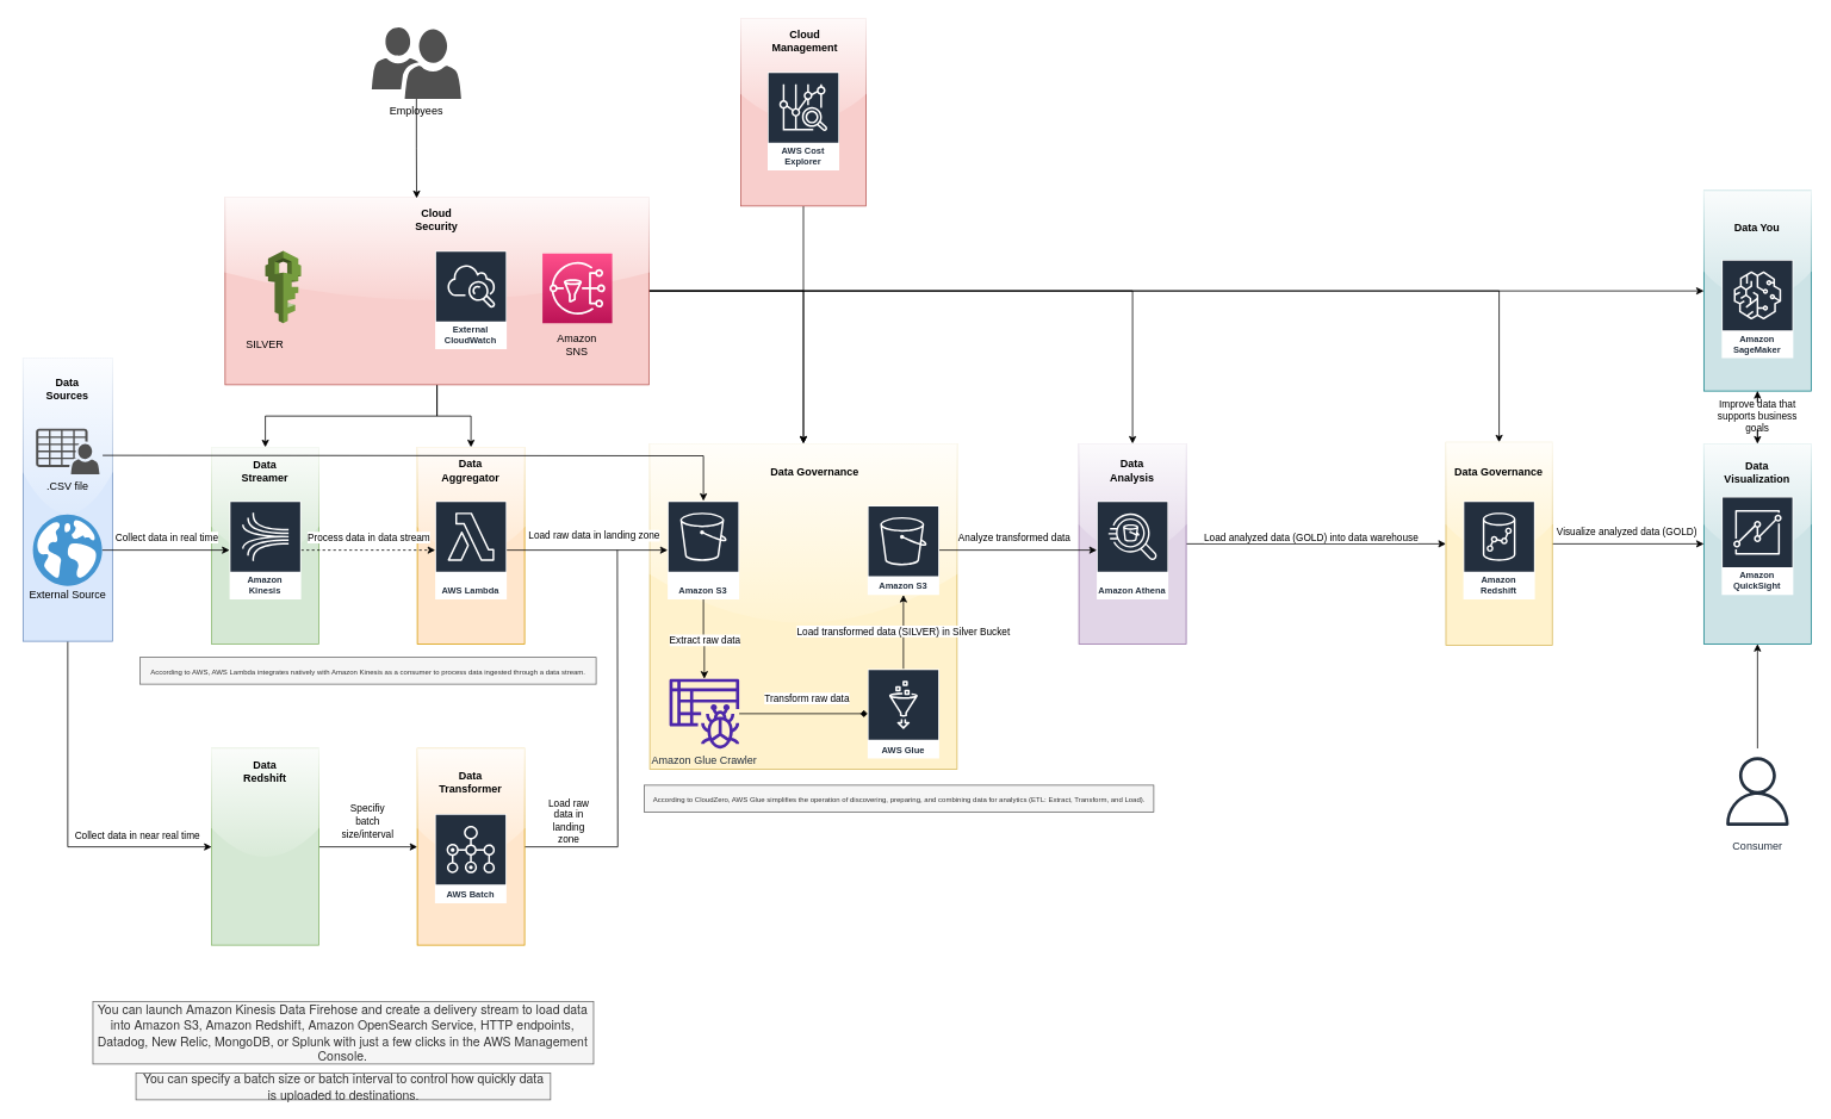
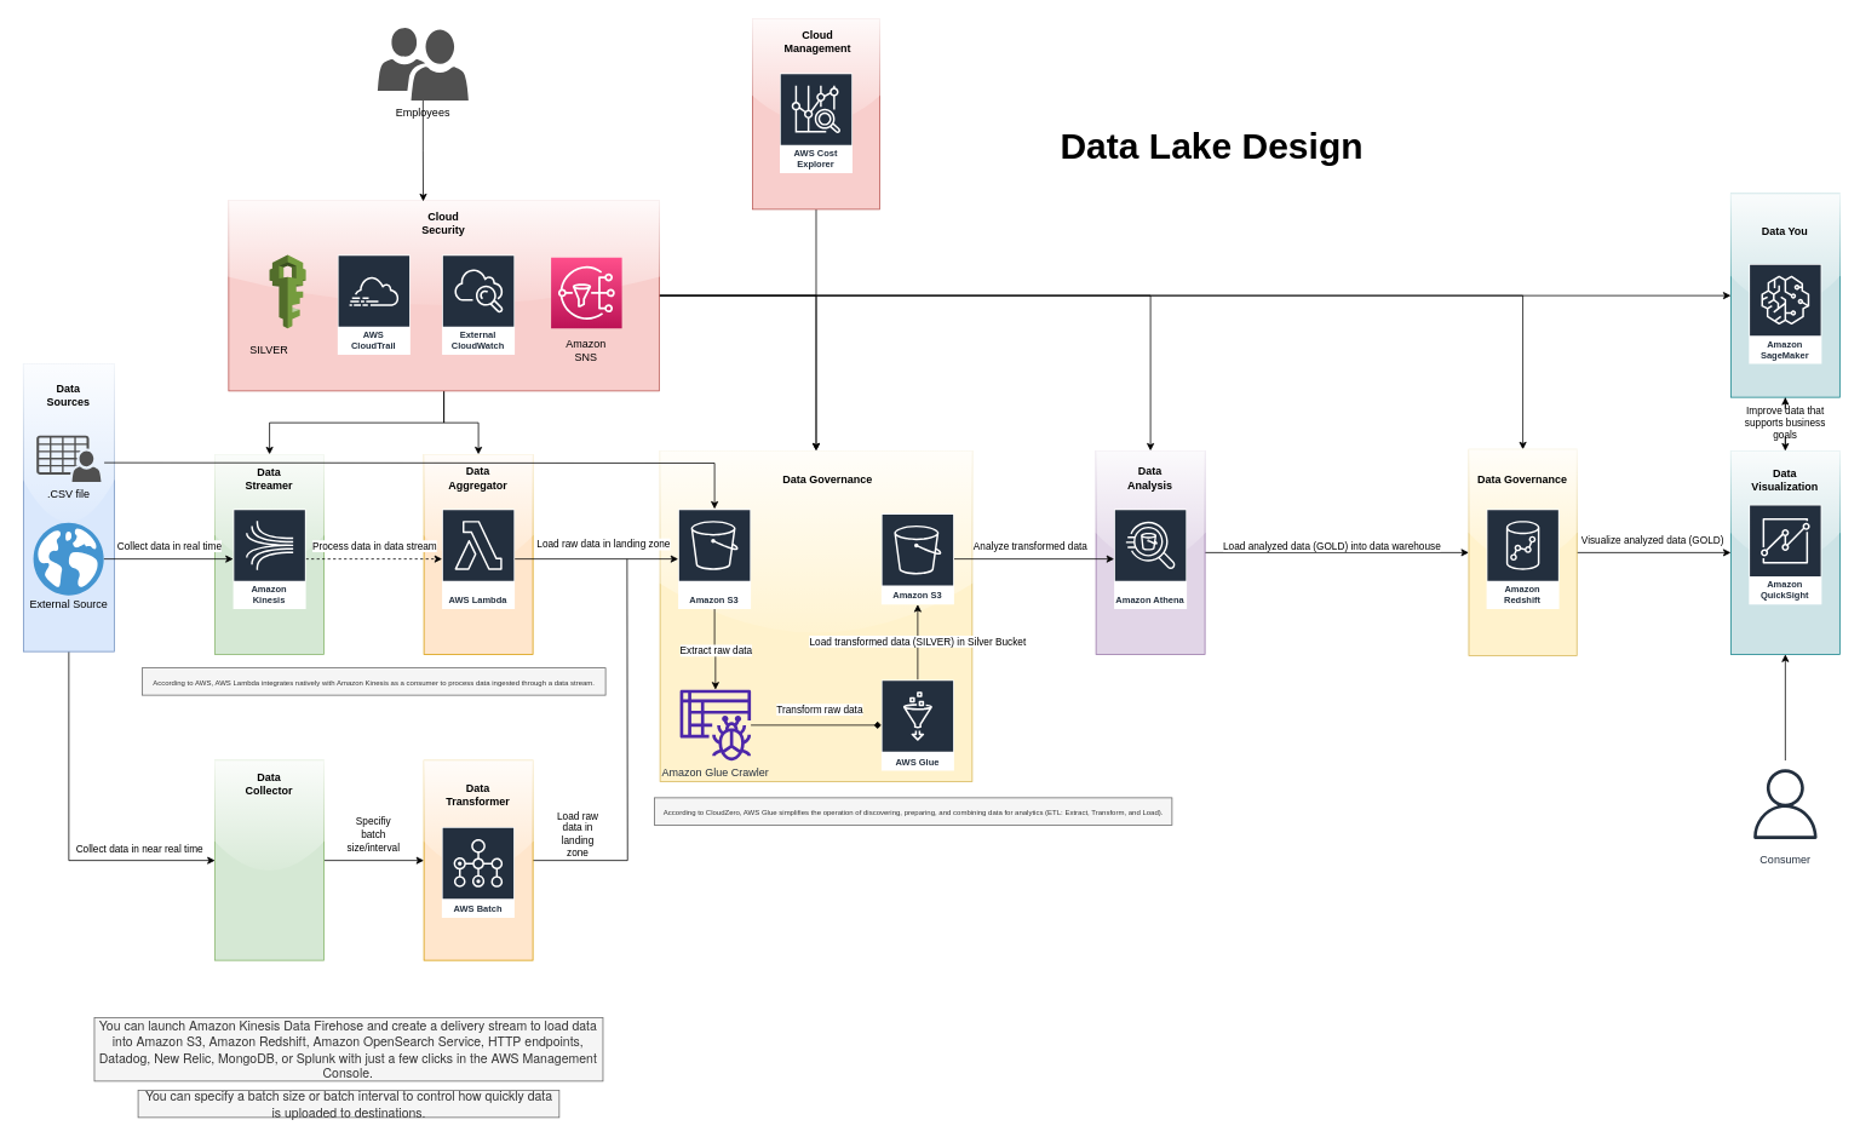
+ <mxCell id="63" value="&lt;h1&gt;&lt;font style=&quot;font-size: 40px;&quot;&gt;Data Lake Design&lt;/font&gt;&lt;/h1&gt;" style="text;html=1;strokeColor=none;fillColor=none;spacing=5;spacingTop=-20;whiteSpace=wrap;overflow=hidden;rounded=0;align=center;" parent="1" vertex="1"><mxGeometry x="1112.3" y="130" width="444" height="120" as="geometry" /></mxCell>
+ <mxCell id="41" value="AWS&#10;CloudTrail" style="sketch=0;outlineConnect=0;fontColor=#232F3E;gradientColor=none;strokeColor=#ffffff;fillColor=#232F3E;dashed=0;verticalLabelPosition=middle;verticalAlign=bottom;align=center;html=1;whiteSpace=wrap;fontSize=10;fontStyle=1;spacing=3;shape=mxgraph.aws4.productIcon;prIcon=mxgraph.aws4.cloudtrail;" parent="1" vertex="1"><mxGeometry x="371.3" y="280" width="80" height="110" as="geometry" /></mxCell>
- <mxCell id="78" value="&lt;b&gt;Data Redshift&lt;/b&gt;" style="text;html=1;strokeColor=none;fillColor=none;align=center;verticalAlign=middle;whiteSpace=wrap;rounded=0;" parent="1" vertex="1"><mxGeometry x="266.3" y="848" width="60" height="30" as="geometry" /></mxCell>
+ <mxCell id="78" value="&lt;b&gt;Data Collector&lt;/b&gt;" style="text;html=1;strokeColor=none;fillColor=none;align=center;verticalAlign=middle;whiteSpace=wrap;rounded=0;" parent="1" vertex="1"><mxGeometry x="266.3" y="848" width="60" height="30" as="geometry" /></mxCell>
